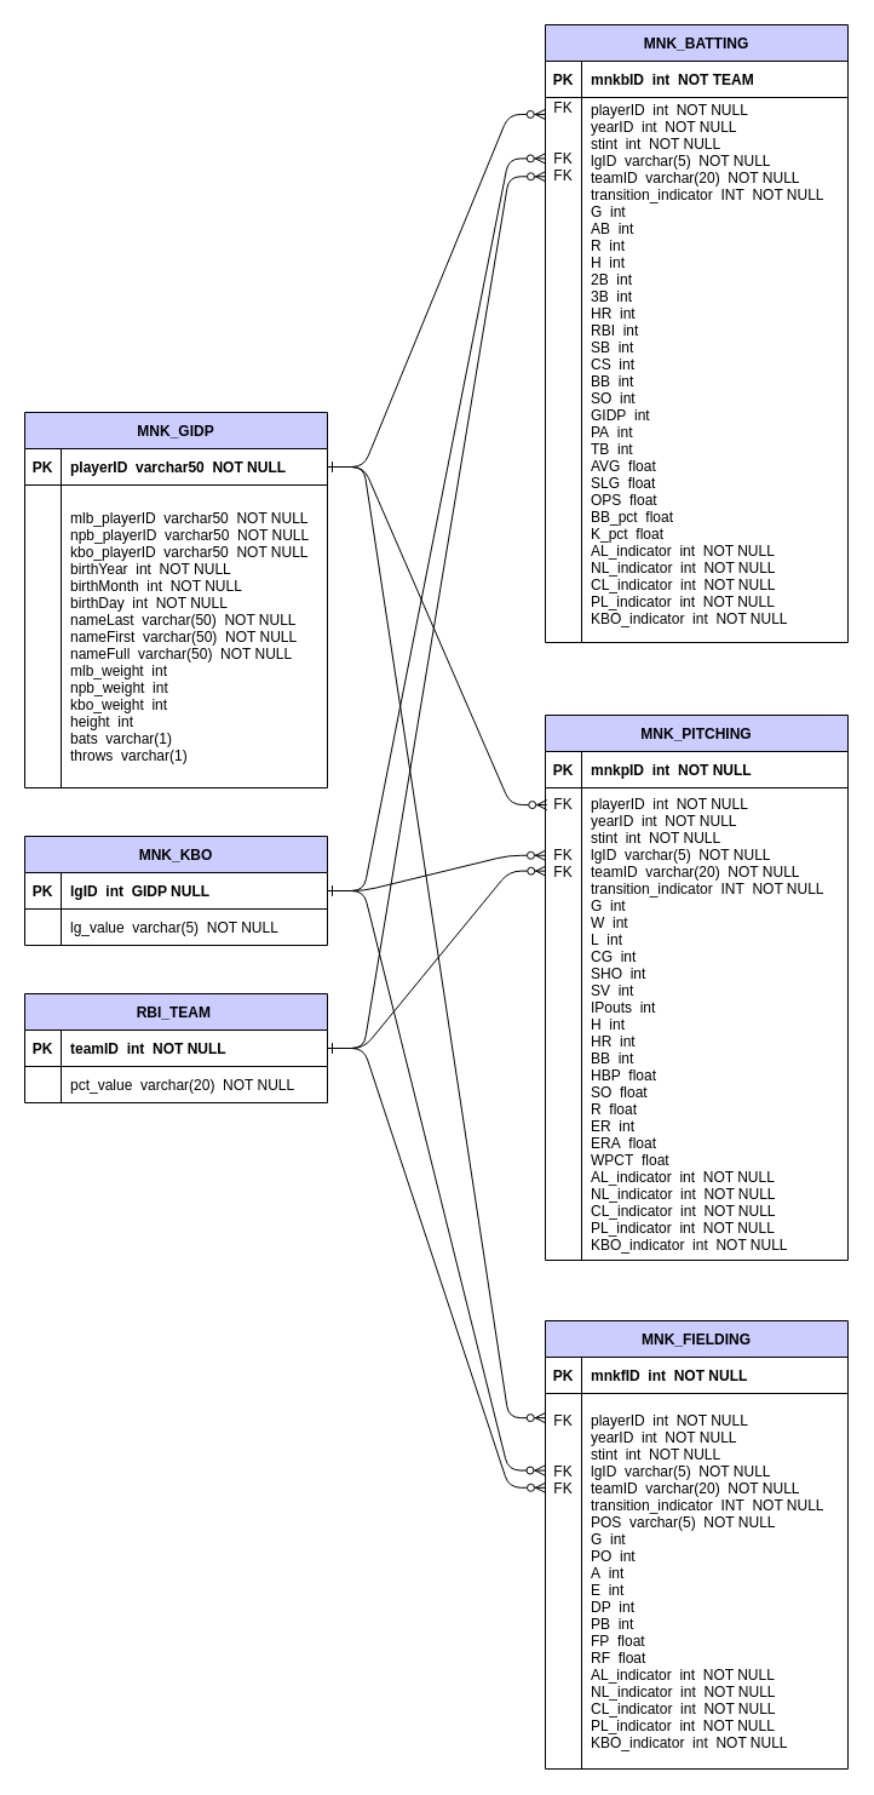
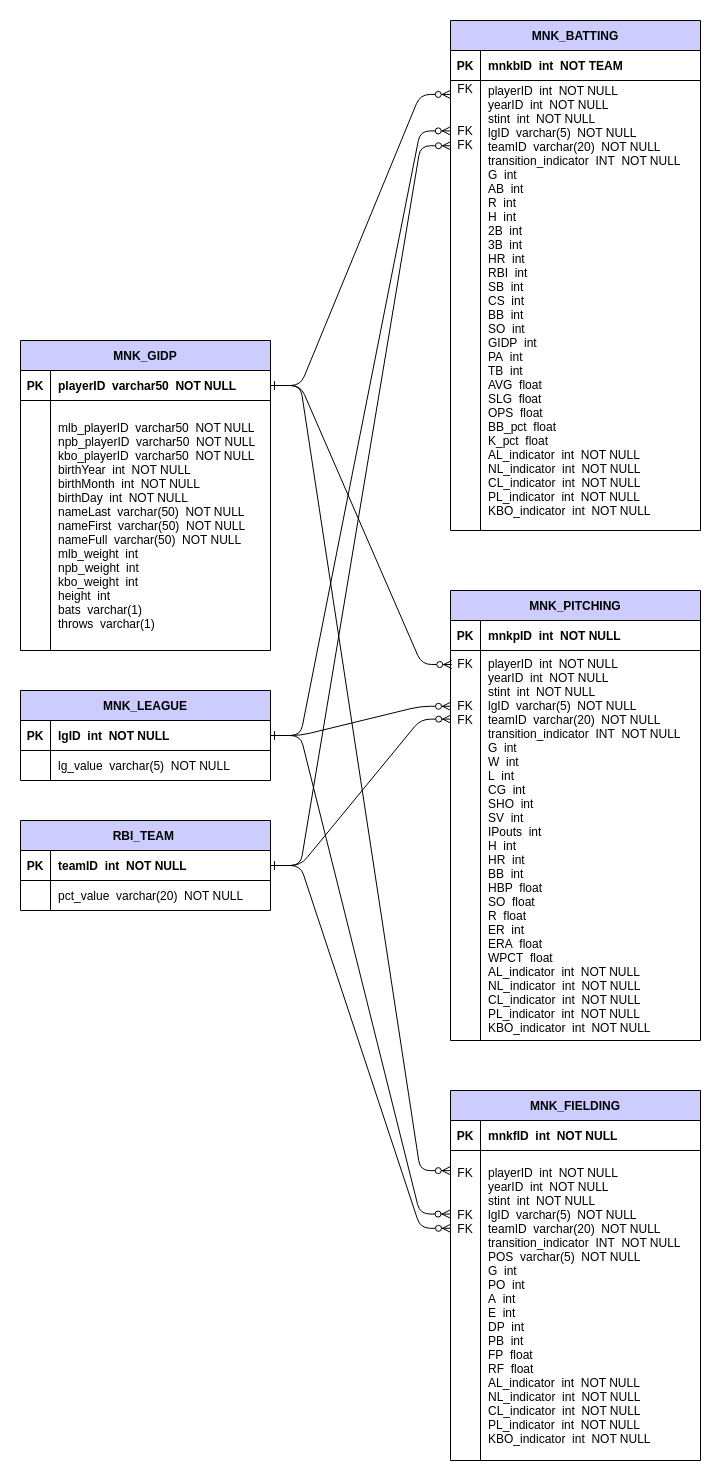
- <mxCell id="38" value="MNK_KBO" style="shape=table;startSize=30;container=1;collapsible=1;childLayout=tableLayout;fixedRows=1;rowLines=5;fontStyle=1;align=center;resizeLast=1;fillColor=#CCCCFF;" parent="1" vertex="1"><mxGeometry x="20" y="690" width="250" height="90" as="geometry"><mxRectangle x="120" y="120" width="120" height="30" as="alternateBounds" /></mxGeometry></mxCell>
+ <mxCell id="38" value="MNK_LEAGUE" style="shape=table;startSize=30;container=1;collapsible=1;childLayout=tableLayout;fixedRows=1;rowLines=5;fontStyle=1;align=center;resizeLast=1;fillColor=#CCCCFF;" parent="1" vertex="1"><mxGeometry x="20" y="690" width="250" height="90" as="geometry"><mxRectangle x="120" y="120" width="120" height="30" as="alternateBounds" /></mxGeometry></mxCell>
- <mxCell id="41" value="lgID  int  GIDP NULL" style="shape=partialRectangle;overflow=hidden;connectable=0;fillColor=none;top=0;left=0;bottom=0;right=0;align=left;spacingLeft=6;fontStyle=1;" parent="39" vertex="1"><mxGeometry x="30" width="220" height="30" as="geometry"><mxRectangle width="220" height="30" as="alternateBounds" /></mxGeometry></mxCell>
+ <mxCell id="41" value="lgID  int  NOT NULL" style="shape=partialRectangle;overflow=hidden;connectable=0;fillColor=none;top=0;left=0;bottom=0;right=0;align=left;spacingLeft=6;fontStyle=1;" parent="39" vertex="1"><mxGeometry x="30" width="220" height="30" as="geometry"><mxRectangle width="220" height="30" as="alternateBounds" /></mxGeometry></mxCell>
